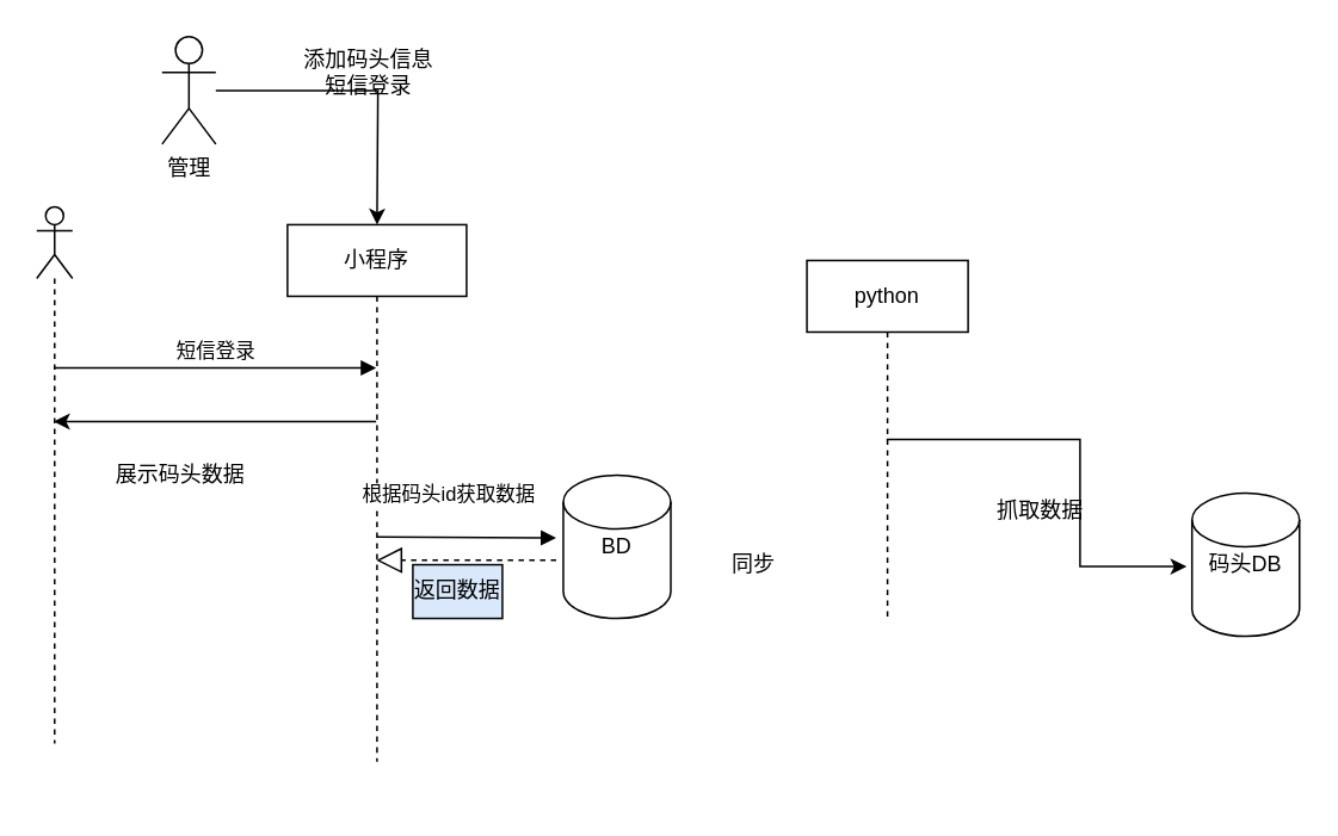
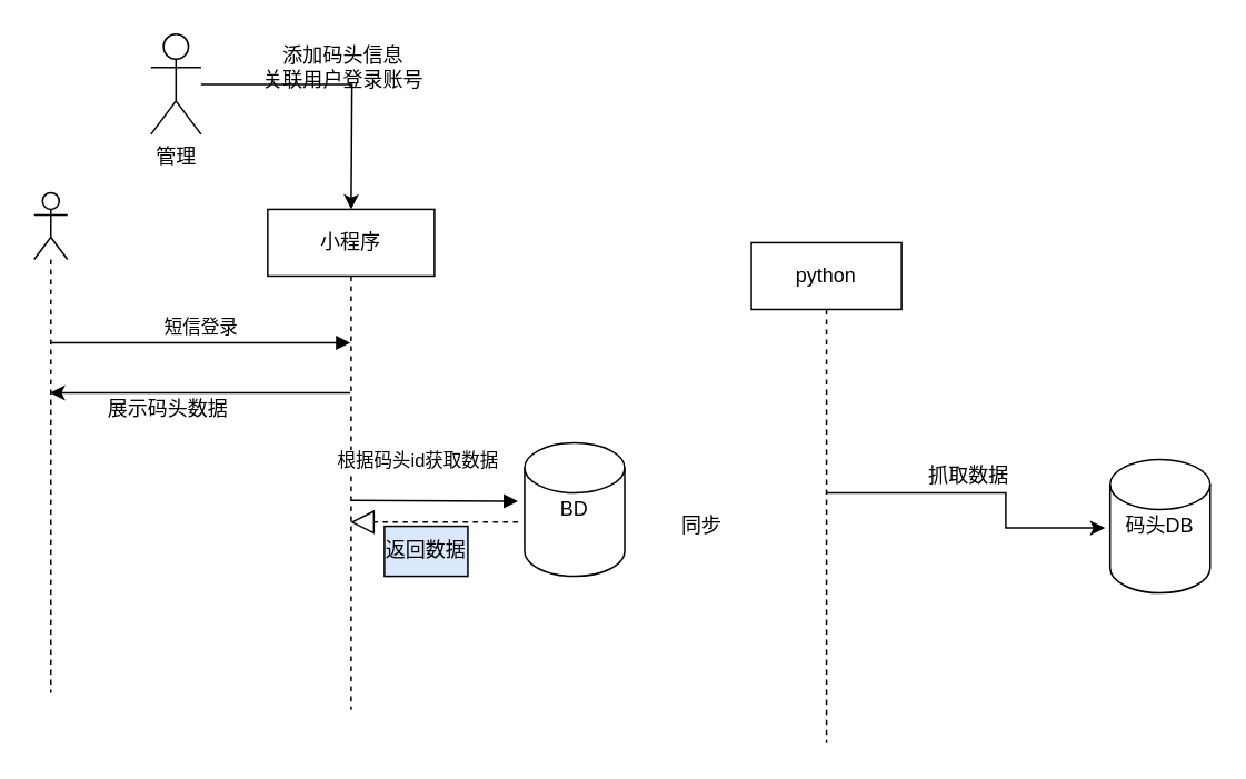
- <mxCell id="11" value="添加码头信息&lt;br&gt;短信登录" style="text;html=1;align=center;verticalAlign=middle;resizable=0;points=[];autosize=1;" parent="1" vertex="1"><mxGeometry x="150" y="25" width="110" height="30" as="geometry" /></mxCell>
+ <mxCell id="11" value="添加码头信息&lt;br&gt;关联用户登录账号" style="text;html=1;align=center;verticalAlign=middle;resizable=0;points=[];autosize=1;" parent="1" vertex="1"><mxGeometry x="150" y="25" width="110" height="30" as="geometry" /></mxCell>
- <mxCell id="15" value="python" style="shape=umlLifeline;perimeter=lifelinePerimeter;whiteSpace=wrap;html=1;container=1;collapsible=0;recursiveResize=0;outlineConnect=0;" parent="1" vertex="1"><mxGeometry x="450" y="145" width="90" height="200" as="geometry" /></mxCell>
+ <mxCell id="15" value="python" style="shape=umlLifeline;perimeter=lifelinePerimeter;whiteSpace=wrap;html=1;container=1;collapsible=0;recursiveResize=0;outlineConnect=0;" parent="1" vertex="1"><mxGeometry x="450" y="145" width="90" height="300" as="geometry" /></mxCell>
- <mxCell id="18" value="展示码头数据" style="text;html=1;align=center;verticalAlign=middle;resizable=0;points=[];autosize=1;" parent="1" vertex="1"><mxGeometry x="55" y="255" width="90" height="20" as="geometry" /></mxCell>
+ <mxCell id="18" value="展示码头数据" style="text;html=1;align=center;verticalAlign=middle;resizable=0;points=[];autosize=1;" parent="1" vertex="1"><mxGeometry x="55" y="235" width="90" height="20" as="geometry" /></mxCell>
